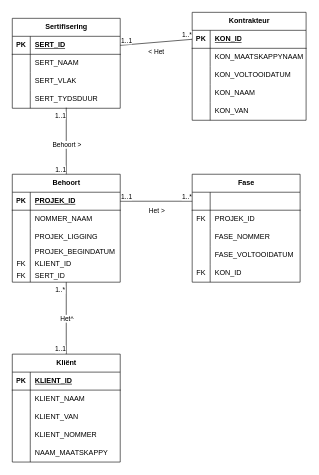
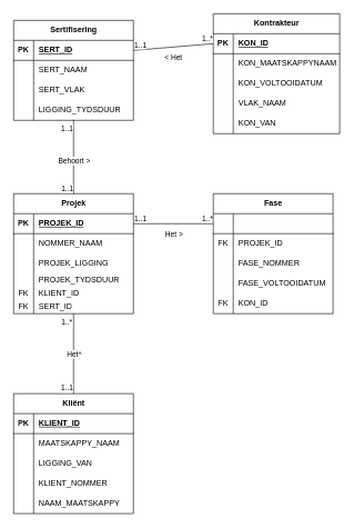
- <mxCell id="37" value="KON_NAAM" style="shape=partialRectangle;connectable=0;fillColor=none;top=0;left=0;bottom=0;right=0;align=left;spacingLeft=6;overflow=hidden;whiteSpace=wrap;html=1;" vertex="1" parent="35"><mxGeometry x="30" width="160" height="30" as="geometry"><mxRectangle width="160" height="30" as="alternateBounds" /></mxGeometry></mxCell>
+ <mxCell id="37" value="VLAK_NAAM" style="shape=partialRectangle;connectable=0;fillColor=none;top=0;left=0;bottom=0;right=0;align=left;spacingLeft=6;overflow=hidden;whiteSpace=wrap;html=1;" vertex="1" parent="35"><mxGeometry x="30" width="160" height="30" as="geometry"><mxRectangle width="160" height="30" as="alternateBounds" /></mxGeometry></mxCell>
- <mxCell id="93" value="SERT_TYDSDUUR" style="shape=partialRectangle;connectable=0;fillColor=none;top=0;left=0;bottom=0;right=0;align=left;spacingLeft=6;overflow=hidden;whiteSpace=wrap;html=1;" vertex="1" parent="91"><mxGeometry x="30" width="150" height="30" as="geometry"><mxRectangle width="150" height="30" as="alternateBounds" /></mxGeometry></mxCell>
+ <mxCell id="93" value="LIGGING_TYDSDUUR" style="shape=partialRectangle;connectable=0;fillColor=none;top=0;left=0;bottom=0;right=0;align=left;spacingLeft=6;overflow=hidden;whiteSpace=wrap;html=1;" vertex="1" parent="91"><mxGeometry x="30" width="150" height="30" as="geometry"><mxRectangle width="150" height="30" as="alternateBounds" /></mxGeometry></mxCell>
- <mxCell id="6" value="Behoort" style="shape=table;startSize=30;container=1;collapsible=1;childLayout=tableLayout;fixedRows=1;rowLines=0;fontStyle=1;align=center;resizeLast=1;html=1;" vertex="1" parent="1"><mxGeometry x="20" y="290" width="180" height="180" as="geometry" /></mxCell>
+ <mxCell id="6" value="Projek" style="shape=table;startSize=30;container=1;collapsible=1;childLayout=tableLayout;fixedRows=1;rowLines=0;fontStyle=1;align=center;resizeLast=1;html=1;" vertex="1" parent="1"><mxGeometry x="20" y="290" width="180" height="180" as="geometry" /></mxCell>
- <mxCell id="18" value="PROJEK_BEGINDATUM" style="shape=partialRectangle;connectable=0;fillColor=none;top=0;left=0;bottom=0;right=0;align=left;spacingLeft=6;overflow=hidden;whiteSpace=wrap;html=1;" vertex="1" parent="16"><mxGeometry x="30" width="150" height="20" as="geometry"><mxRectangle width="150" height="20" as="alternateBounds" /></mxGeometry></mxCell>
+ <mxCell id="18" value="PROJEK_TYDSDUUR" style="shape=partialRectangle;connectable=0;fillColor=none;top=0;left=0;bottom=0;right=0;align=left;spacingLeft=6;overflow=hidden;whiteSpace=wrap;html=1;" vertex="1" parent="16"><mxGeometry x="30" width="150" height="20" as="geometry"><mxRectangle width="150" height="20" as="alternateBounds" /></mxGeometry></mxCell>
- <mxCell id="67" value="KLIENT_NAAM" style="shape=partialRectangle;connectable=0;fillColor=none;top=0;left=0;bottom=0;right=0;align=left;spacingLeft=6;overflow=hidden;whiteSpace=wrap;html=1;" vertex="1" parent="65"><mxGeometry x="30" width="150" height="30" as="geometry"><mxRectangle width="150" height="30" as="alternateBounds" /></mxGeometry></mxCell>
+ <mxCell id="67" value="MAATSKAPPY_NAAM" style="shape=partialRectangle;connectable=0;fillColor=none;top=0;left=0;bottom=0;right=0;align=left;spacingLeft=6;overflow=hidden;whiteSpace=wrap;html=1;" vertex="1" parent="65"><mxGeometry x="30" width="150" height="30" as="geometry"><mxRectangle width="150" height="30" as="alternateBounds" /></mxGeometry></mxCell>
- <mxCell id="70" value="KLIENT_VAN" style="shape=partialRectangle;connectable=0;fillColor=none;top=0;left=0;bottom=0;right=0;align=left;spacingLeft=6;overflow=hidden;whiteSpace=wrap;html=1;" vertex="1" parent="68"><mxGeometry x="30" width="150" height="30" as="geometry"><mxRectangle width="150" height="30" as="alternateBounds" /></mxGeometry></mxCell>
+ <mxCell id="70" value="LIGGING_VAN" style="shape=partialRectangle;connectable=0;fillColor=none;top=0;left=0;bottom=0;right=0;align=left;spacingLeft=6;overflow=hidden;whiteSpace=wrap;html=1;" vertex="1" parent="68"><mxGeometry x="30" width="150" height="30" as="geometry"><mxRectangle width="150" height="30" as="alternateBounds" /></mxGeometry></mxCell>
